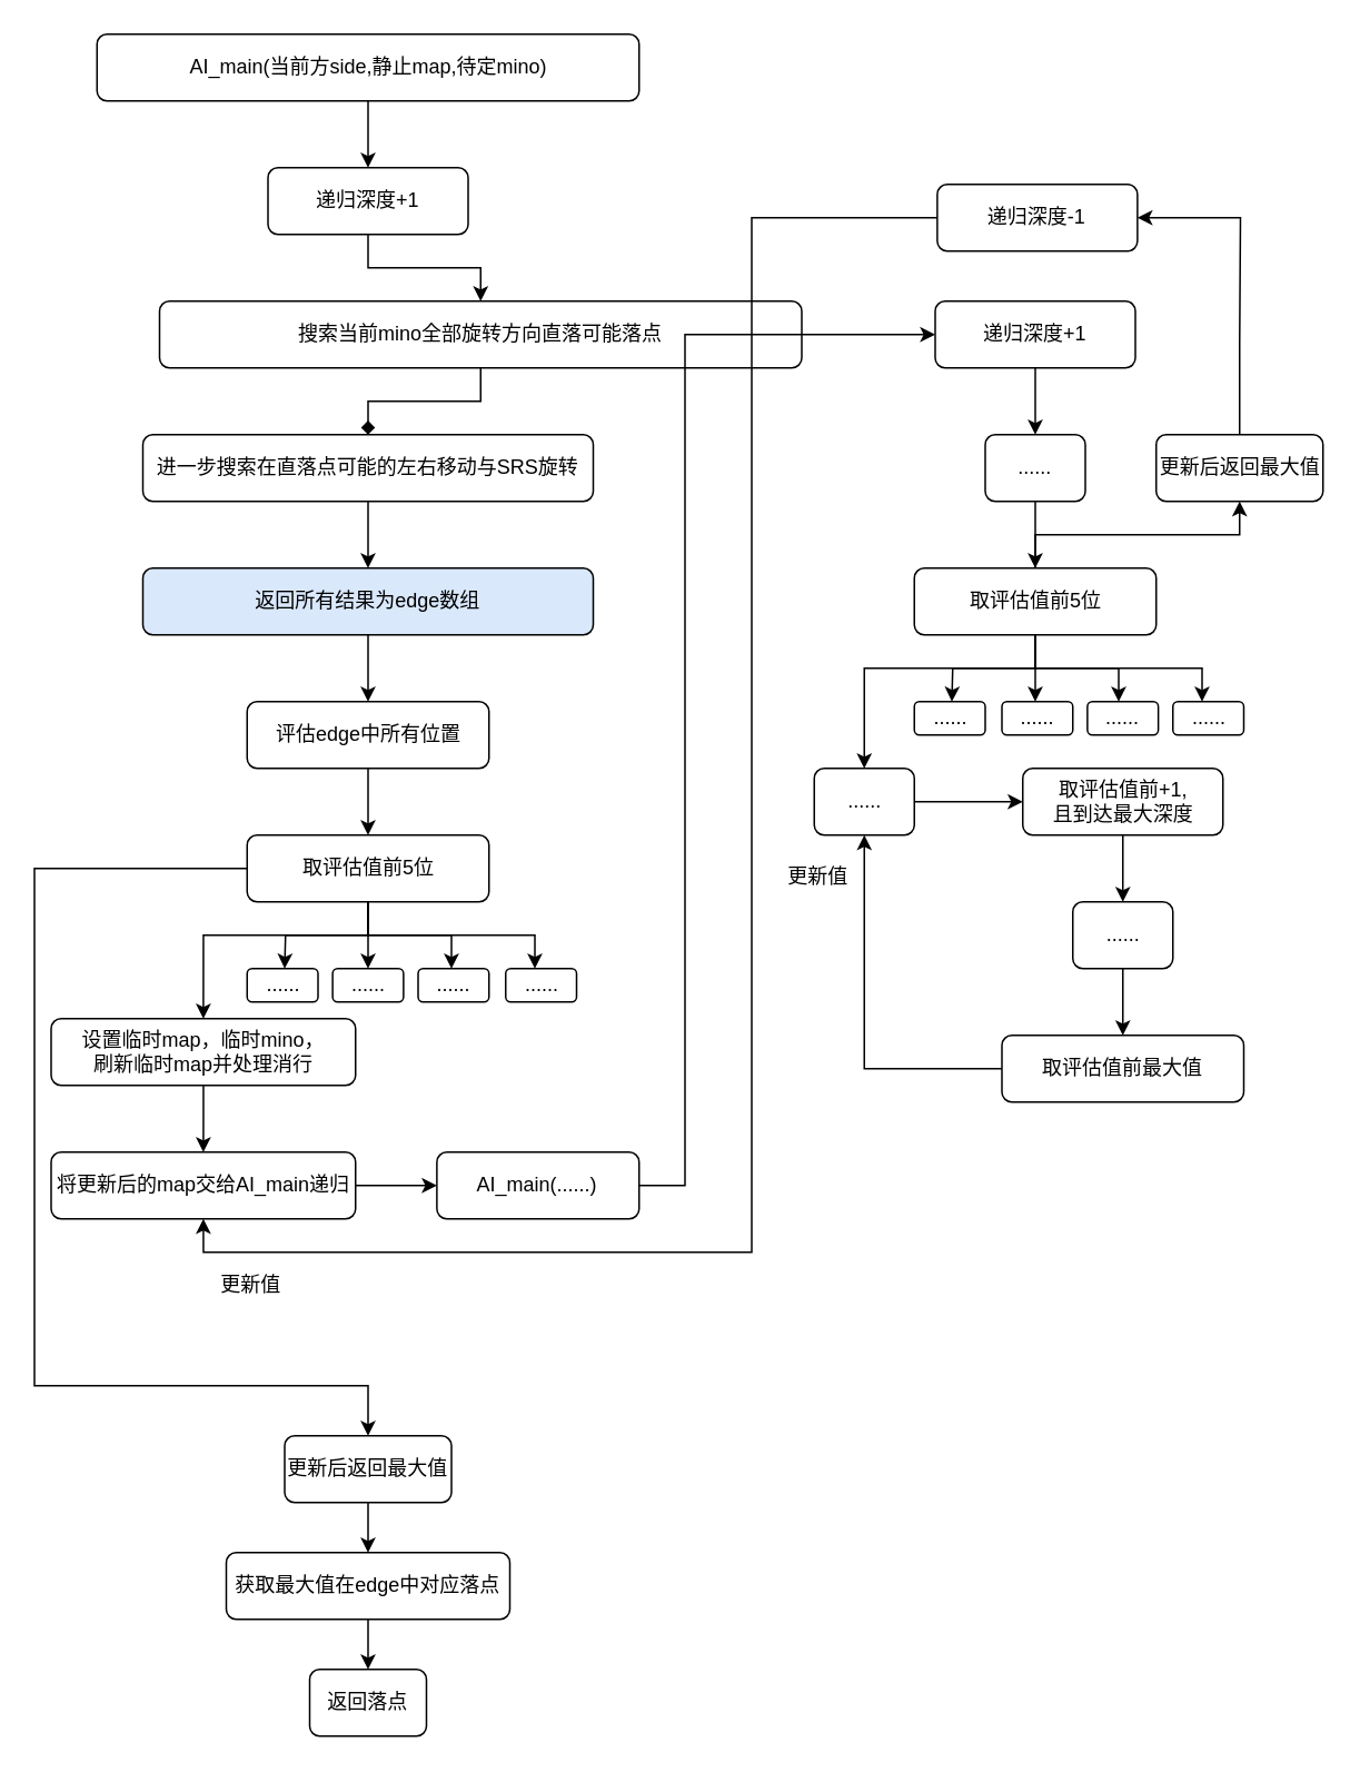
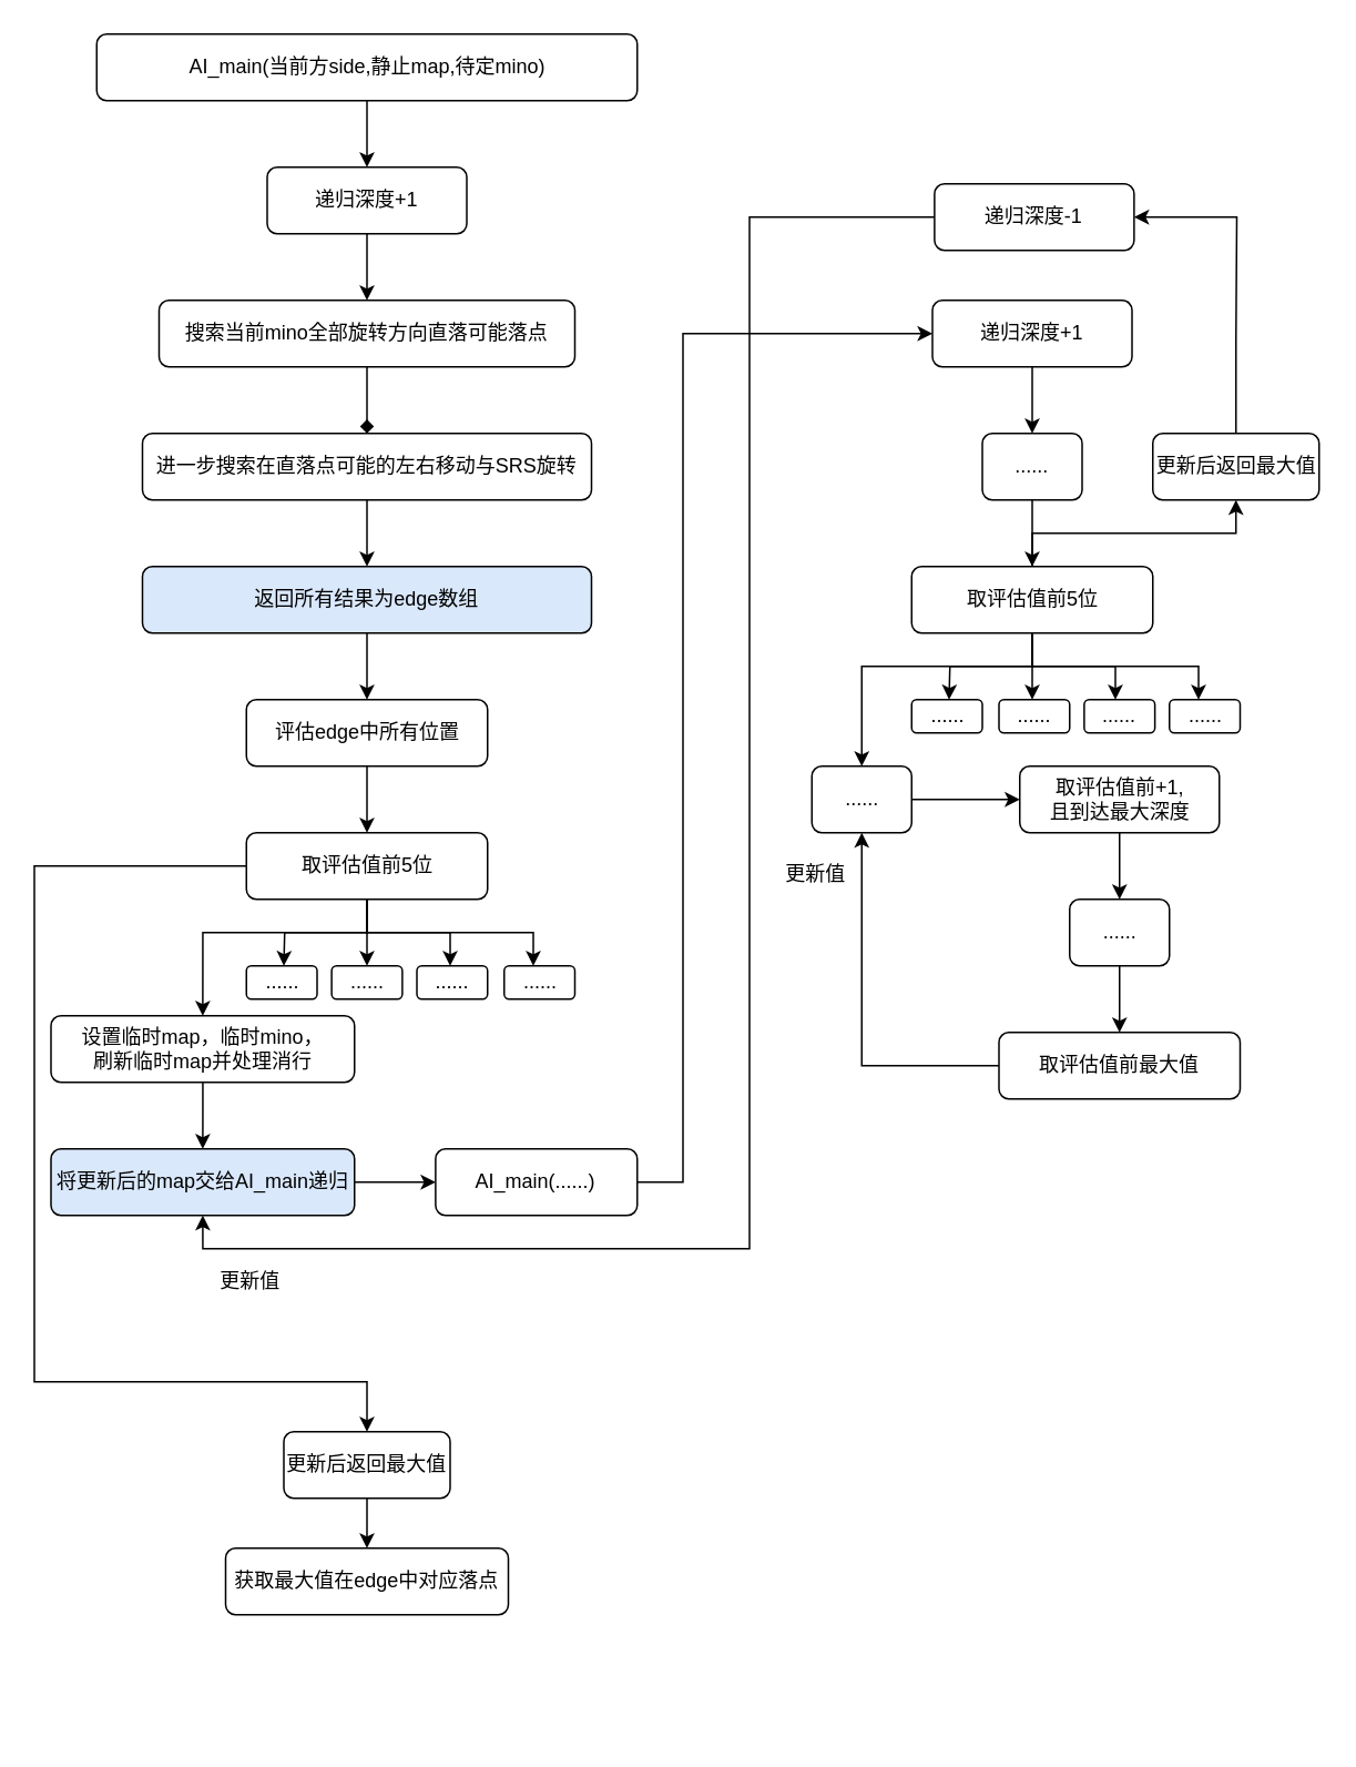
- <mxCell id="7" value="搜索当前mino全部旋转方向直落可能落点" style="rounded=1;whiteSpace=wrap;html=1;" vertex="1" parent="1"><mxGeometry x="95" y="180" width="385" height="40" as="geometry" /></mxCell>
+ <mxCell id="7" value="搜索当前mino全部旋转方向直落可能落点" style="rounded=1;whiteSpace=wrap;html=1;" vertex="1" parent="1"><mxGeometry x="95" y="180" width="250" height="40" as="geometry" /></mxCell>
- <mxCell id="24" value="将更新后的map交给AI_main递归" style="rounded=1;whiteSpace=wrap;html=1;" vertex="1" parent="1"><mxGeometry x="30" y="690" width="182.5" height="40" as="geometry" /></mxCell>
+ <mxCell id="24" value="将更新后的map交给AI_main递归" style="rounded=1;whiteSpace=wrap;html=1;fillColor=#dae8fc;" vertex="1" parent="1"><mxGeometry x="30" y="690" width="182.5" height="40" as="geometry" /></mxCell>
- <mxCell id="60" value="" style="edgeStyle=orthogonalEdgeStyle;rounded=0;orthogonalLoop=1;jettySize=auto;html=1;" edge="1" parent="1" source="61" target="62"><mxGeometry relative="1" as="geometry" /></mxCell>
- <mxCell id="62" value="返回落点" style="rounded=1;whiteSpace=wrap;html=1;" vertex="1" parent="1"><mxGeometry x="185" y="1000" width="70" height="40" as="geometry" /></mxCell>
